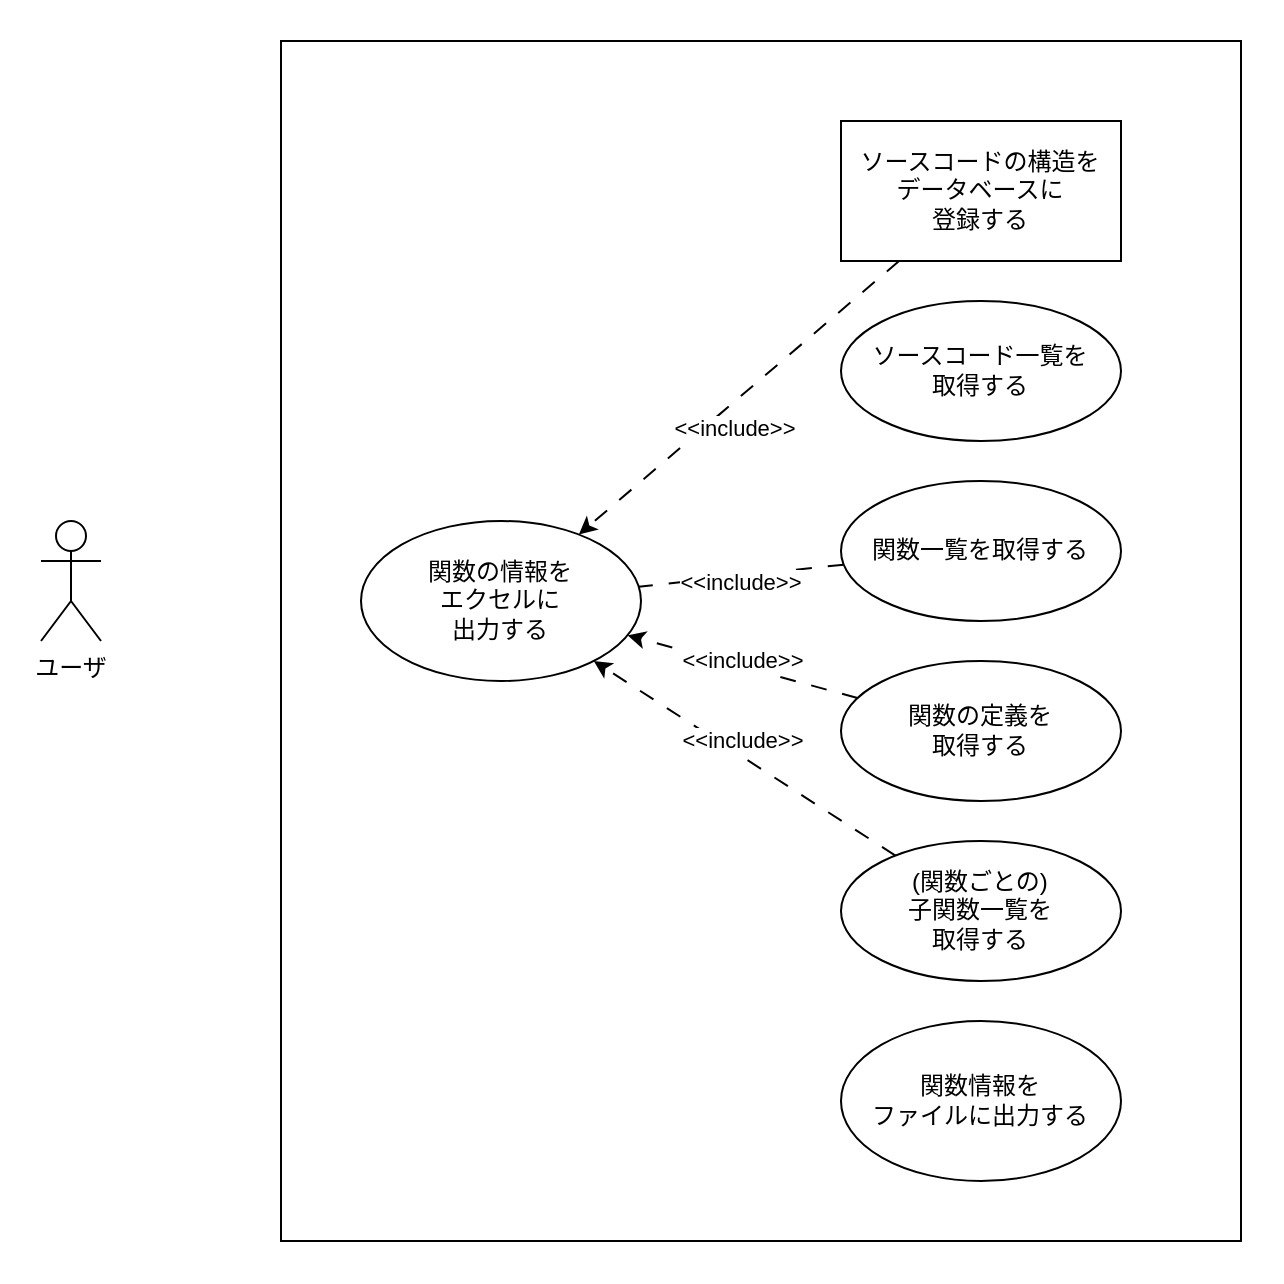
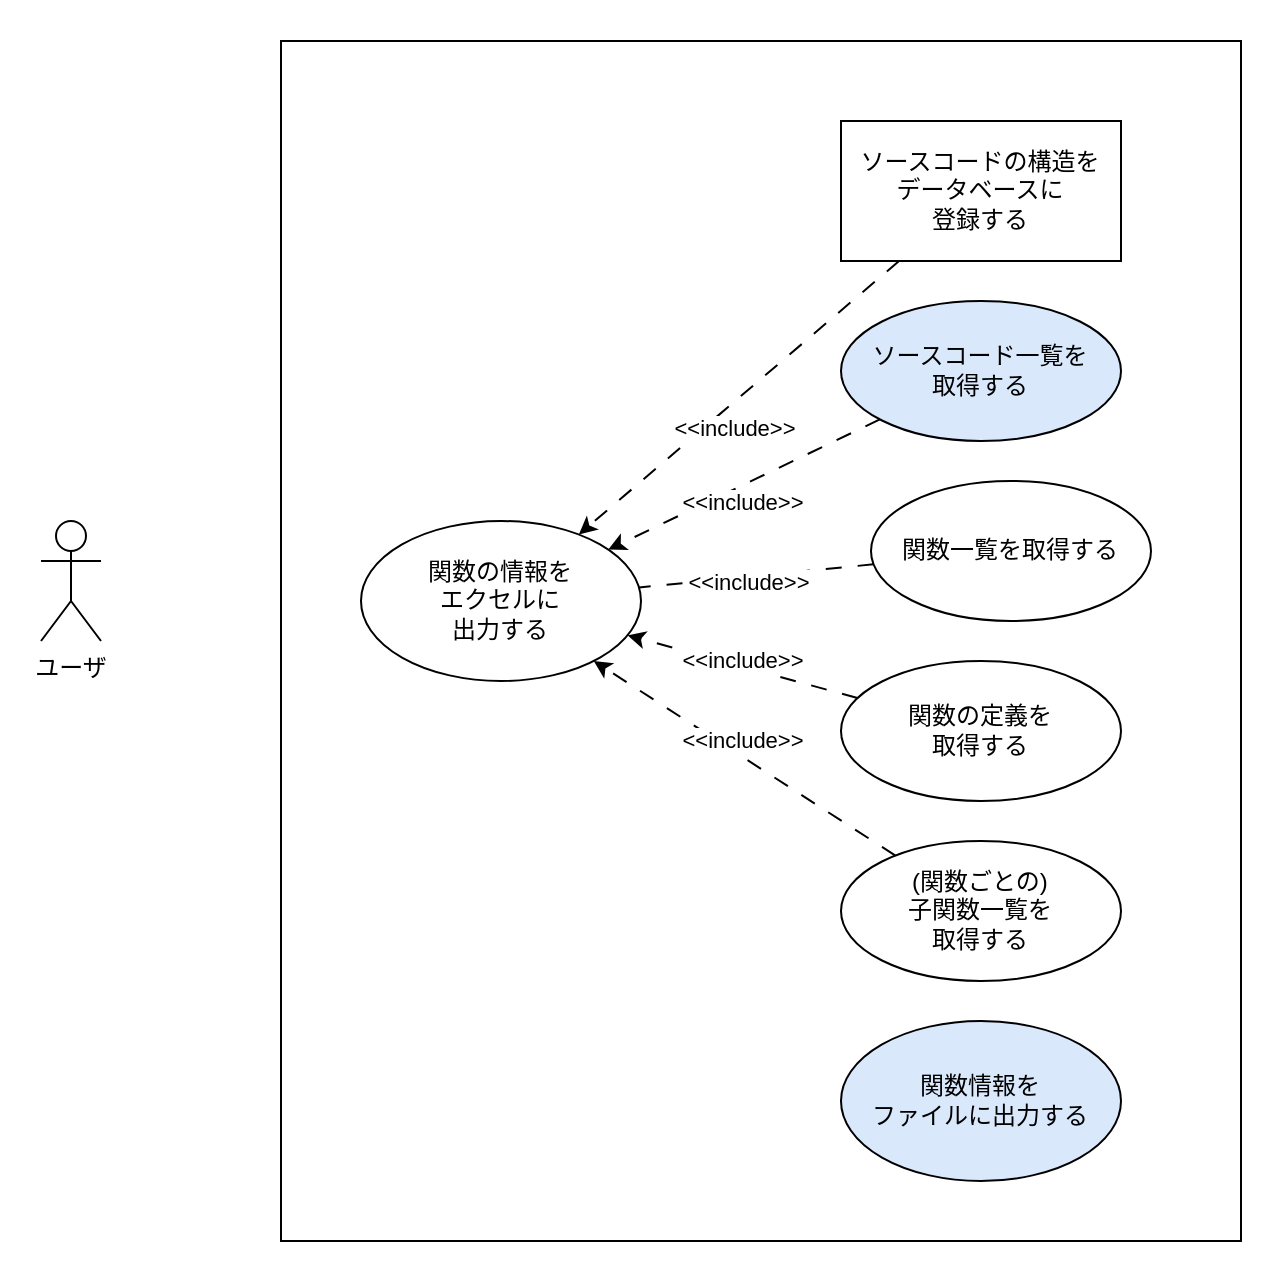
- <mxCell id="5" value="ソースコード一覧を&lt;br&gt;取得する" style="ellipse;whiteSpace=wrap;html=1;" vertex="1" parent="1"><mxGeometry x="420" y="150" width="140" height="70" as="geometry" /></mxCell>
+ <mxCell id="5" value="ソースコード一覧を&lt;br&gt;取得する" style="ellipse;whiteSpace=wrap;html=1;fillColor=#dae8fc;" vertex="1" parent="1"><mxGeometry x="420" y="150" width="140" height="70" as="geometry" /></mxCell>
+ <mxCell id="12" style="edgeStyle=none;rounded=0;orthogonalLoop=1;jettySize=auto;html=1;dashed=1;dashPattern=8 8;" edge="1" parent="1" source="5" target="20"><mxGeometry relative="1" as="geometry"><mxPoint x="290" y="140" as="sourcePoint" /></mxGeometry></mxCell>
+ <mxCell id="13" value="&amp;lt;&amp;lt;include&amp;gt;&amp;gt;" style="edgeLabel;html=1;align=center;verticalAlign=middle;resizable=0;points=[];" vertex="1" connectable="0" parent="12"><mxGeometry x="-0.266" y="-1" relative="1" as="geometry"><mxPoint x="-19" y="18" as="offset" /></mxGeometry></mxCell>
- <mxCell id="6" value="関数一覧を取得する" style="ellipse;whiteSpace=wrap;html=1;" vertex="1" parent="1"><mxGeometry x="420" y="240" width="140" height="70" as="geometry" /></mxCell>
+ <mxCell id="6" value="関数一覧を取得する" style="ellipse;whiteSpace=wrap;html=1;" vertex="1" parent="1"><mxGeometry x="435" y="240" width="140" height="70" as="geometry" /></mxCell>
- <mxCell id="9" value="関数情報を&lt;br&gt;ファイルに出力する" style="ellipse;whiteSpace=wrap;html=1;" vertex="1" parent="1"><mxGeometry x="420" y="510" width="140" height="80" as="geometry" /></mxCell>
+ <mxCell id="9" value="関数情報を&lt;br&gt;ファイルに出力する" style="ellipse;whiteSpace=wrap;html=1;fillColor=#dae8fc;" vertex="1" parent="1"><mxGeometry x="420" y="510" width="140" height="80" as="geometry" /></mxCell>
